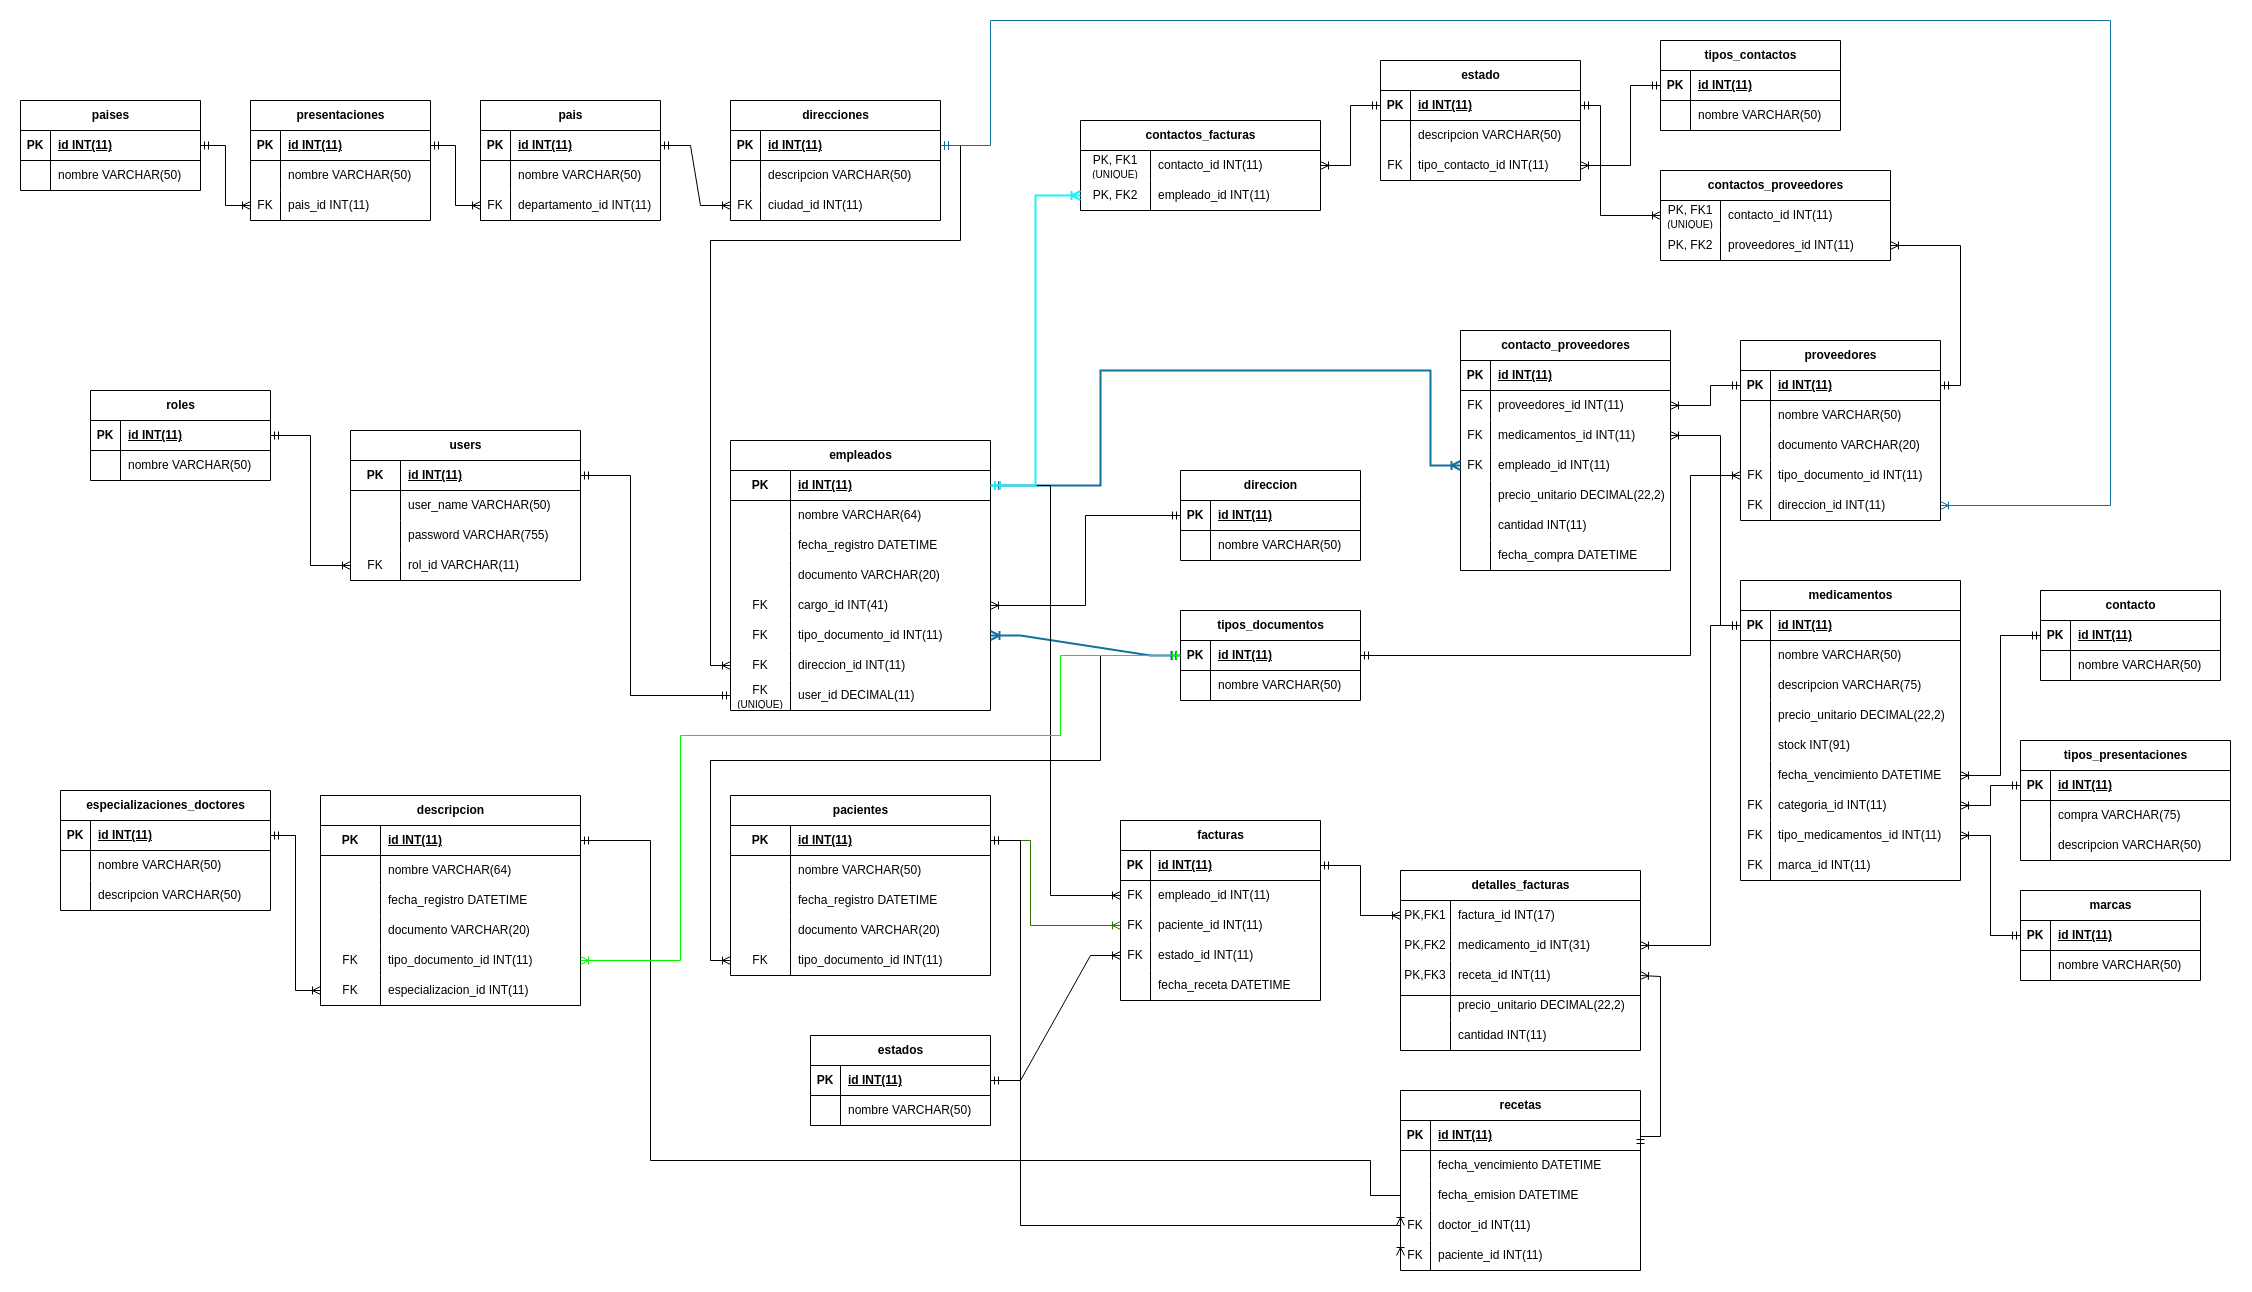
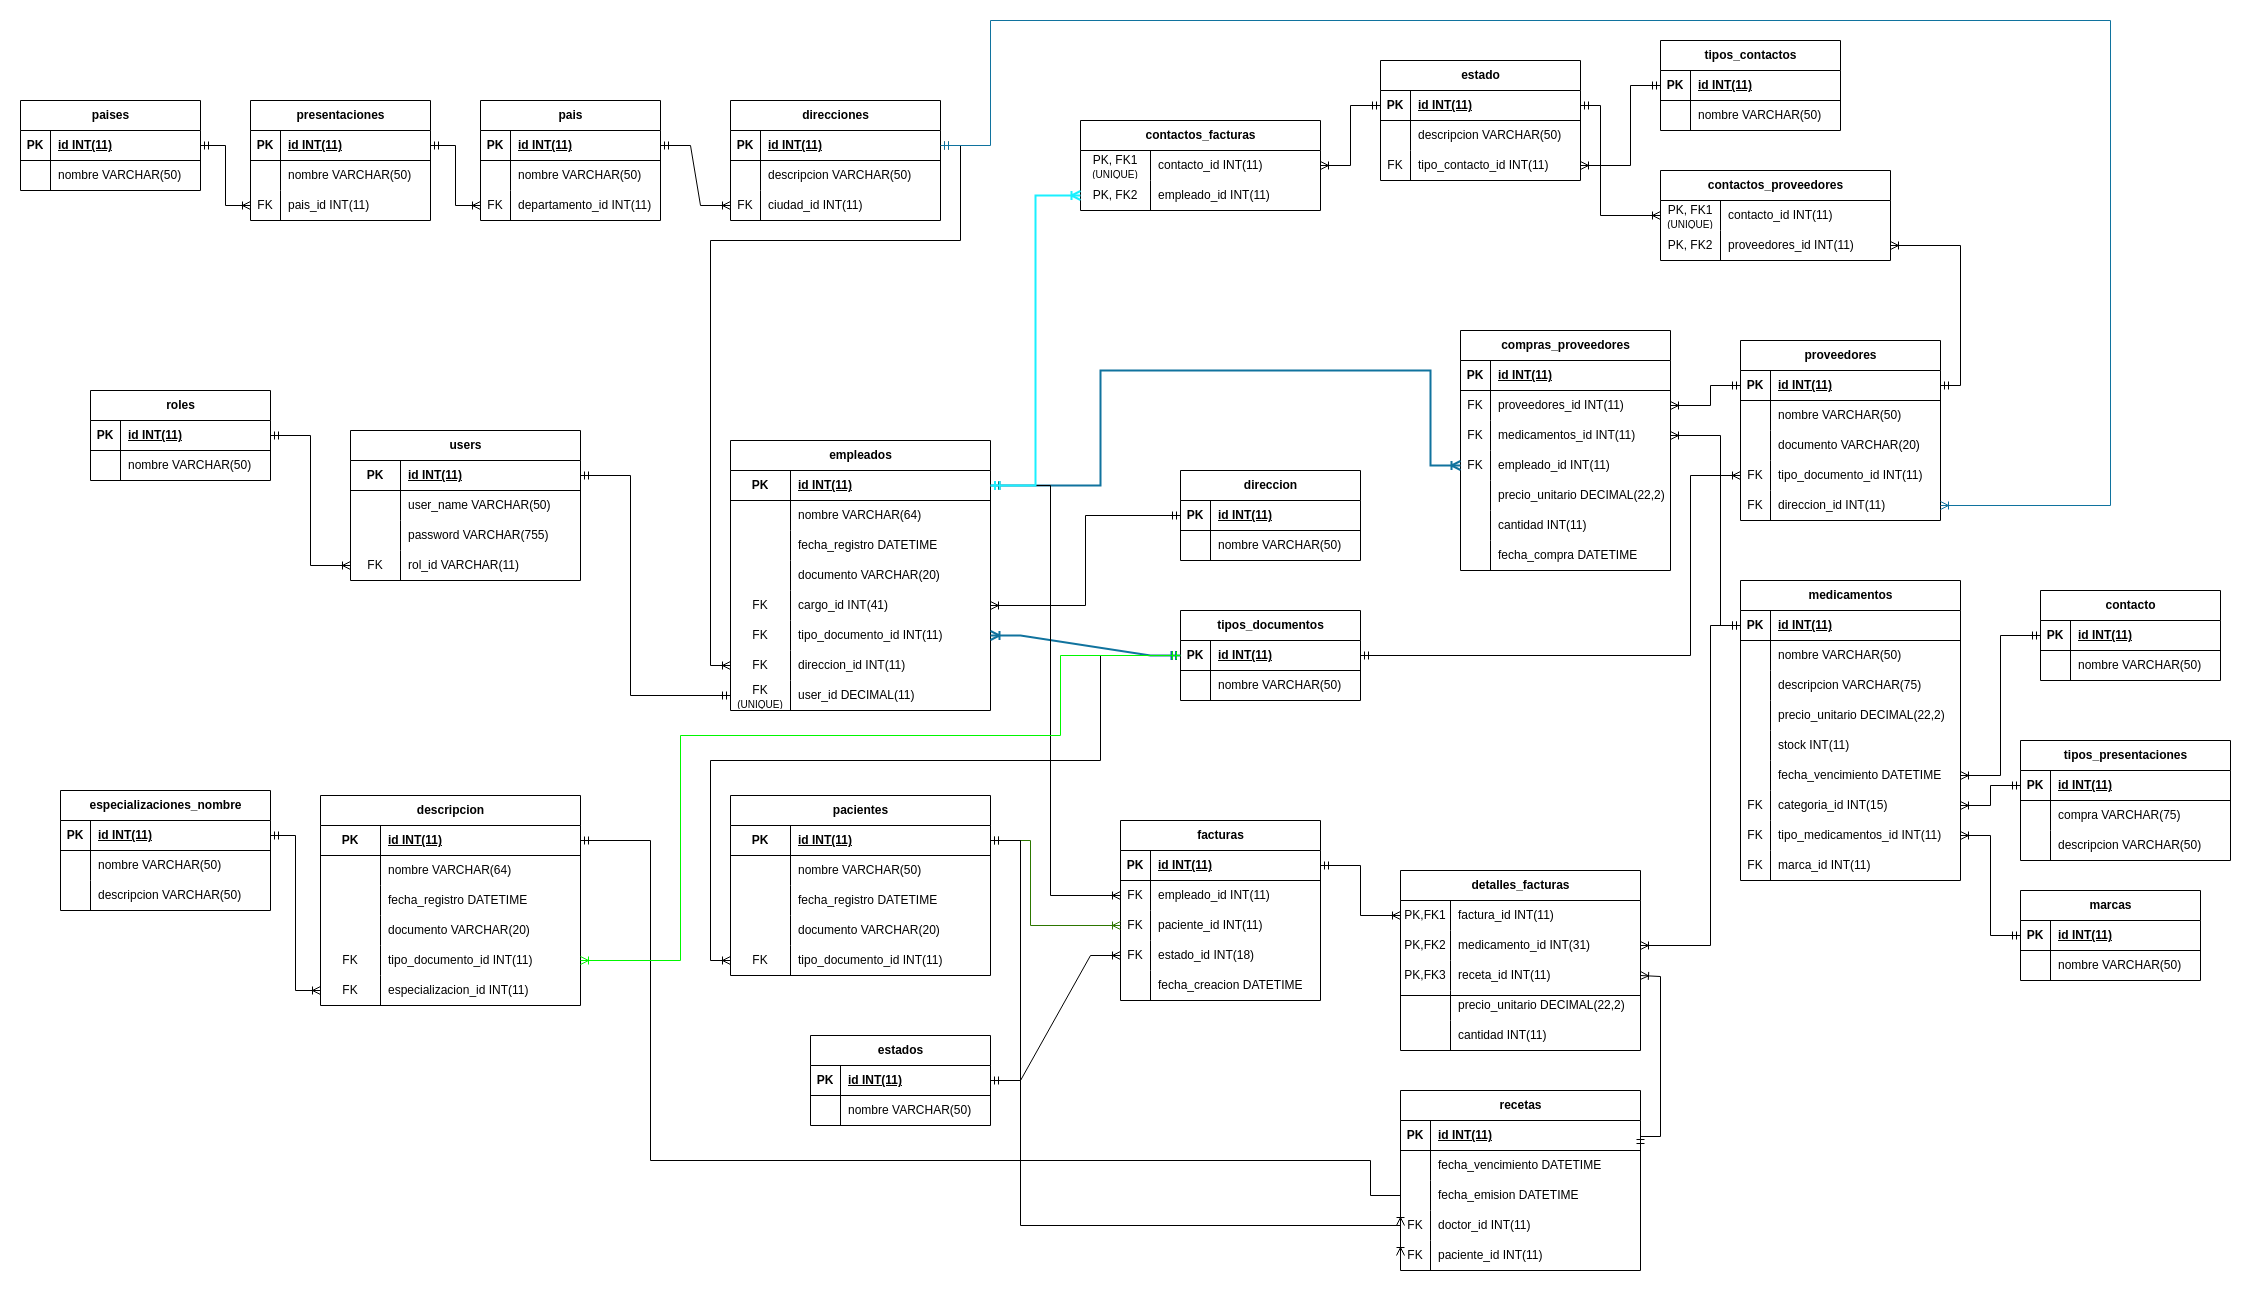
- <mxCell id="192" value="contacto_proveedores" style="shape=table;startSize=30;container=1;collapsible=1;childLayout=tableLayout;fixedRows=1;rowLines=0;fontStyle=1;align=center;resizeLast=1;html=1;" parent="1" vertex="1"><mxGeometry x="1460" y="330" width="210" height="240" as="geometry" /></mxCell>
+ <mxCell id="192" value="compras_proveedores" style="shape=table;startSize=30;container=1;collapsible=1;childLayout=tableLayout;fixedRows=1;rowLines=0;fontStyle=1;align=center;resizeLast=1;html=1;" parent="1" vertex="1"><mxGeometry x="1460" y="330" width="210" height="240" as="geometry" /></mxCell>
- <mxCell id="152" value="stock INT(91)" style="shape=partialRectangle;connectable=0;fillColor=none;top=0;left=0;bottom=0;right=0;align=left;spacingLeft=6;overflow=hidden;whiteSpace=wrap;html=1;" parent="150" vertex="1"><mxGeometry x="30" width="190" height="30" as="geometry"><mxRectangle width="190" height="30" as="alternateBounds" /></mxGeometry></mxCell>
+ <mxCell id="152" value="stock INT(11)" style="shape=partialRectangle;connectable=0;fillColor=none;top=0;left=0;bottom=0;right=0;align=left;spacingLeft=6;overflow=hidden;whiteSpace=wrap;html=1;" parent="150" vertex="1"><mxGeometry x="30" width="190" height="30" as="geometry"><mxRectangle width="190" height="30" as="alternateBounds" /></mxGeometry></mxCell>
- <mxCell id="311" value="especializaciones_doctores" style="shape=table;startSize=30;container=1;collapsible=1;childLayout=tableLayout;fixedRows=1;rowLines=0;fontStyle=1;align=center;resizeLast=1;html=1;" vertex="1" parent="1"><mxGeometry x="60" y="790" width="210" height="120" as="geometry"><mxRectangle x="100" y="100" width="70" height="30" as="alternateBounds" /></mxGeometry></mxCell>
+ <mxCell id="311" value="especializaciones_nombre" style="shape=table;startSize=30;container=1;collapsible=1;childLayout=tableLayout;fixedRows=1;rowLines=0;fontStyle=1;align=center;resizeLast=1;html=1;" vertex="1" parent="1"><mxGeometry x="60" y="790" width="210" height="120" as="geometry"><mxRectangle x="100" y="100" width="70" height="30" as="alternateBounds" /></mxGeometry></mxCell>
- <mxCell id="158" value="categoria_id INT(11)" style="shape=partialRectangle;connectable=0;fillColor=none;top=0;left=0;bottom=0;right=0;align=left;spacingLeft=6;overflow=hidden;whiteSpace=wrap;html=1;" parent="156" vertex="1"><mxGeometry x="30" width="190" height="30" as="geometry"><mxRectangle width="190" height="30" as="alternateBounds" /></mxGeometry></mxCell>
+ <mxCell id="158" value="categoria_id INT(15)" style="shape=partialRectangle;connectable=0;fillColor=none;top=0;left=0;bottom=0;right=0;align=left;spacingLeft=6;overflow=hidden;whiteSpace=wrap;html=1;" parent="156" vertex="1"><mxGeometry x="30" width="190" height="30" as="geometry"><mxRectangle width="190" height="30" as="alternateBounds" /></mxGeometry></mxCell>
- <mxCell id="339" value="factura_id INT(17)" style="shape=partialRectangle;connectable=0;fillColor=none;top=0;left=0;bottom=0;right=0;align=left;spacingLeft=6;overflow=hidden;whiteSpace=wrap;html=1;" parent="337" vertex="1"><mxGeometry x="50" width="190" height="30" as="geometry"><mxRectangle width="190" height="30" as="alternateBounds" /></mxGeometry></mxCell>
+ <mxCell id="339" value="factura_id INT(11)" style="shape=partialRectangle;connectable=0;fillColor=none;top=0;left=0;bottom=0;right=0;align=left;spacingLeft=6;overflow=hidden;whiteSpace=wrap;html=1;" parent="337" vertex="1"><mxGeometry x="50" width="190" height="30" as="geometry"><mxRectangle width="190" height="30" as="alternateBounds" /></mxGeometry></mxCell>
- <mxCell id="229" value="estado_id INT(11)" style="shape=partialRectangle;connectable=0;fillColor=none;top=0;left=0;bottom=0;right=0;align=left;spacingLeft=6;overflow=hidden;whiteSpace=wrap;html=1;" parent="227" vertex="1"><mxGeometry x="30" width="170" height="30" as="geometry"><mxRectangle width="170" height="30" as="alternateBounds" /></mxGeometry></mxCell>
+ <mxCell id="229" value="estado_id INT(18)" style="shape=partialRectangle;connectable=0;fillColor=none;top=0;left=0;bottom=0;right=0;align=left;spacingLeft=6;overflow=hidden;whiteSpace=wrap;html=1;" parent="227" vertex="1"><mxGeometry x="30" width="170" height="30" as="geometry"><mxRectangle width="170" height="30" as="alternateBounds" /></mxGeometry></mxCell>
- <mxCell id="232" value="fecha_receta DATETIME" style="shape=partialRectangle;connectable=0;fillColor=none;top=0;left=0;bottom=0;right=0;align=left;spacingLeft=6;overflow=hidden;whiteSpace=wrap;html=1;" parent="230" vertex="1"><mxGeometry x="30" width="170" height="30" as="geometry"><mxRectangle width="170" height="30" as="alternateBounds" /></mxGeometry></mxCell>
+ <mxCell id="232" value="fecha_creacion DATETIME" style="shape=partialRectangle;connectable=0;fillColor=none;top=0;left=0;bottom=0;right=0;align=left;spacingLeft=6;overflow=hidden;whiteSpace=wrap;html=1;" parent="230" vertex="1"><mxGeometry x="30" width="170" height="30" as="geometry"><mxRectangle width="170" height="30" as="alternateBounds" /></mxGeometry></mxCell>
